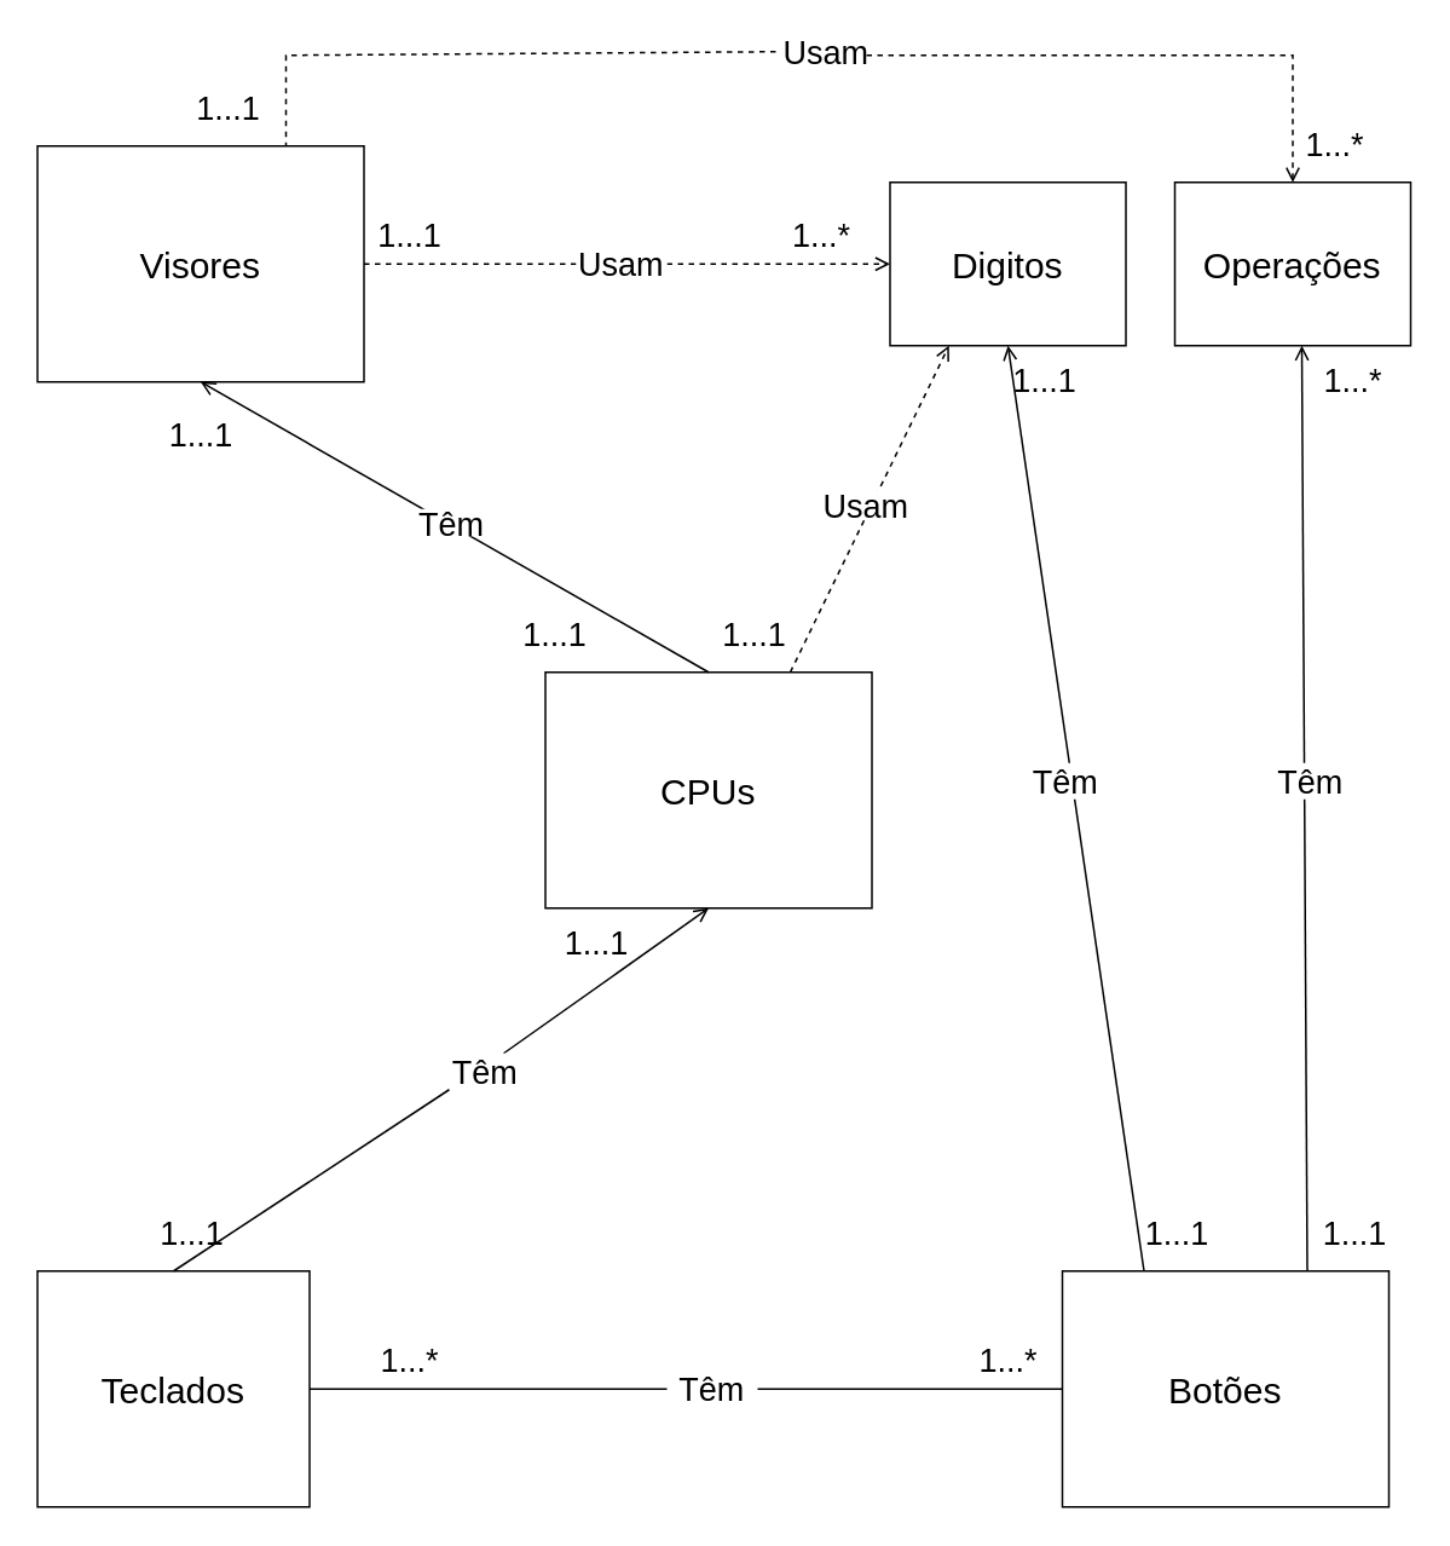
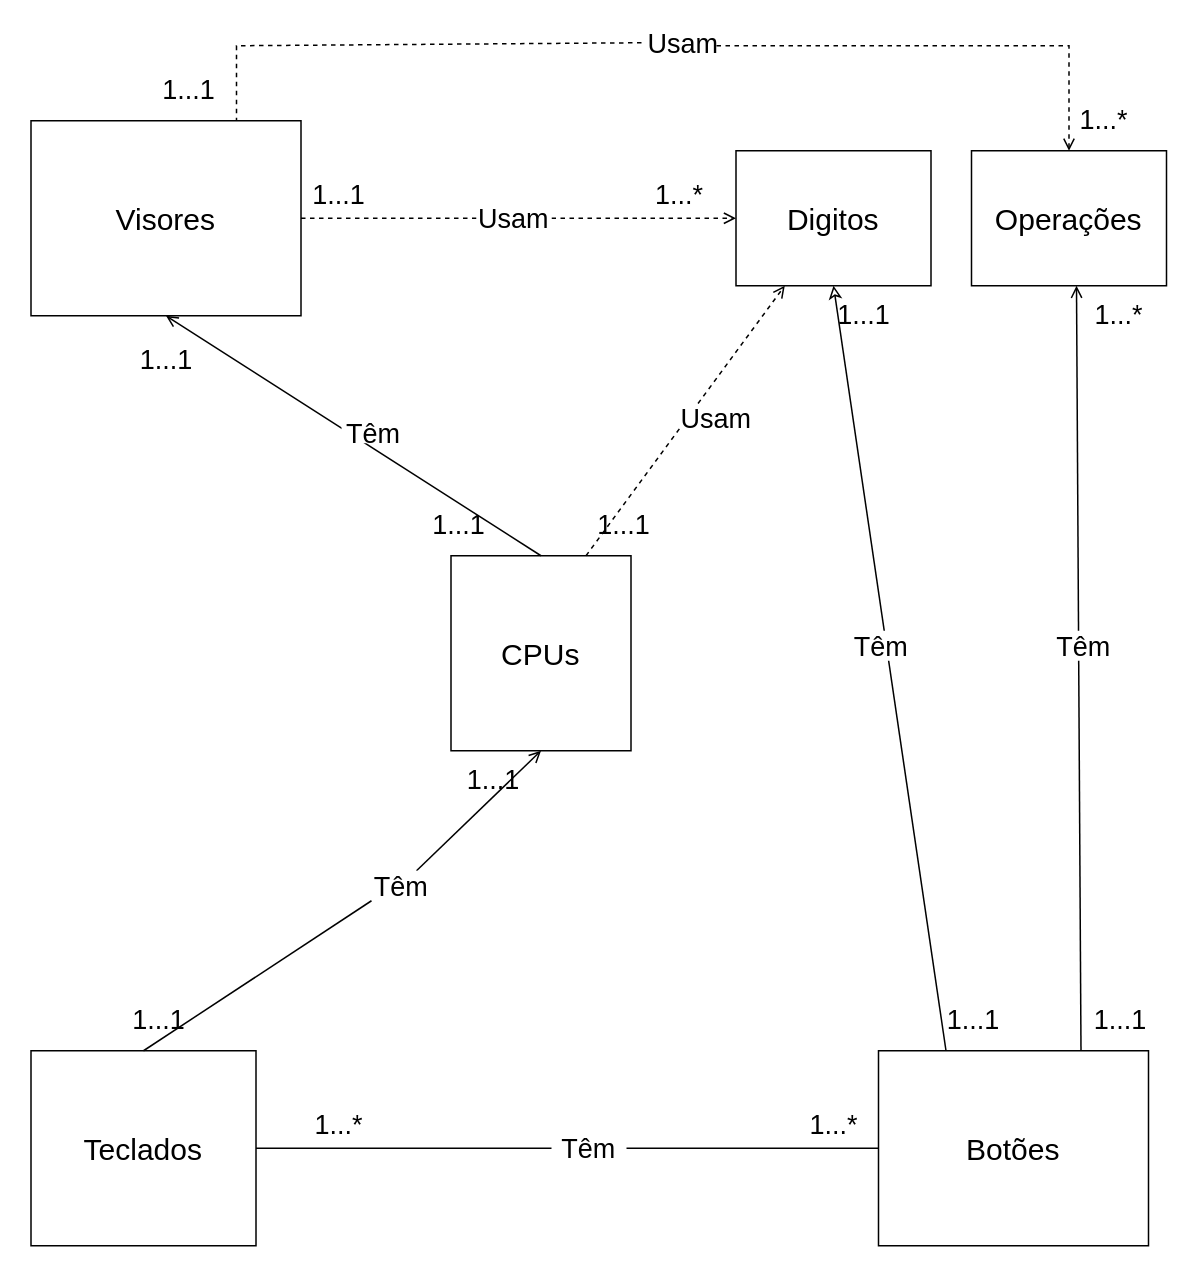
- <mxCell id="9" value="" style="endArrow=open;html=1;rounded=0;fontSize=20;endFill=0;exitX=0.25;exitY=0;exitDx=0;exitDy=0;entryX=0.5;entryY=1;entryDx=0;entryDy=0;" edge="1" parent="1" source="7" target="4"><mxGeometry width="50" height="50" relative="1" as="geometry"><mxPoint x="787" y="380" as="sourcePoint" /><mxPoint x="407" y="380" as="targetPoint" /></mxGeometry></mxCell>
+ <mxCell id="9" value="" style="endArrow=classic;html=1;rounded=0;fontSize=20;endFill=0;exitX=0.25;exitY=0;exitDx=0;exitDy=0;entryX=0.5;entryY=1;entryDx=0;entryDy=0;" edge="1" parent="1" source="7" target="4"><mxGeometry width="50" height="50" relative="1" as="geometry"><mxPoint x="787" y="380" as="sourcePoint" /><mxPoint x="407" y="380" as="targetPoint" /></mxGeometry></mxCell>
- <mxCell id="5" value="&lt;font style=&quot;font-size: 20px&quot;&gt;CPUs&lt;/font&gt;" style="rounded=0;whiteSpace=wrap;html=1;" vertex="1" parent="1"><mxGeometry x="300" y="370" width="180" height="130" as="geometry" /></mxCell>
+ <mxCell id="5" value="&lt;font style=&quot;font-size: 20px&quot;&gt;CPUs&lt;/font&gt;" style="rounded=0;whiteSpace=wrap;html=1;" vertex="1" parent="1"><mxGeometry x="300" y="370" width="120" height="130" as="geometry" /></mxCell>
